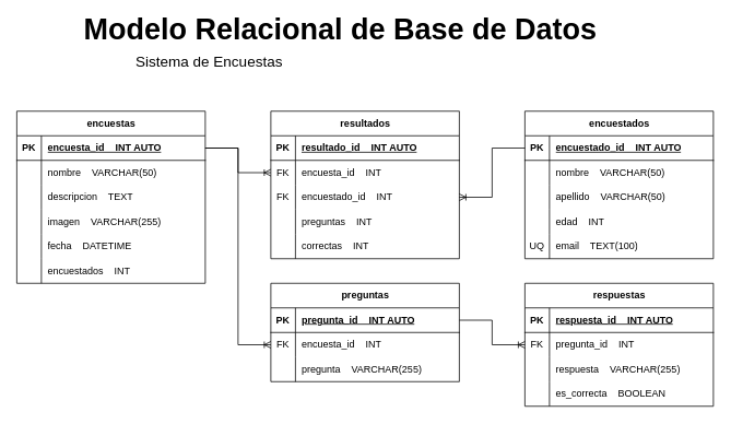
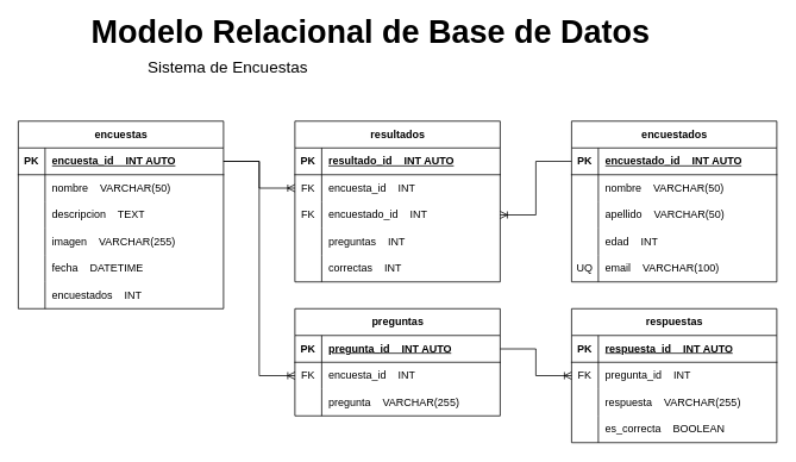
- <mxCell id="61" value="email&amp;nbsp; &amp;nbsp; TEXT(100)" style="shape=partialRectangle;connectable=0;fillColor=none;top=0;left=0;bottom=0;right=0;align=left;spacingLeft=6;overflow=hidden;whiteSpace=wrap;html=1;" vertex="1" parent="59"><mxGeometry x="30" width="200" height="30" as="geometry"><mxRectangle width="200" height="30" as="alternateBounds" /></mxGeometry></mxCell>
+ <mxCell id="61" value="email&amp;nbsp; &amp;nbsp; VARCHAR(100)" style="shape=partialRectangle;connectable=0;fillColor=none;top=0;left=0;bottom=0;right=0;align=left;spacingLeft=6;overflow=hidden;whiteSpace=wrap;html=1;" vertex="1" parent="59"><mxGeometry x="30" width="200" height="30" as="geometry"><mxRectangle width="200" height="30" as="alternateBounds" /></mxGeometry></mxCell>
